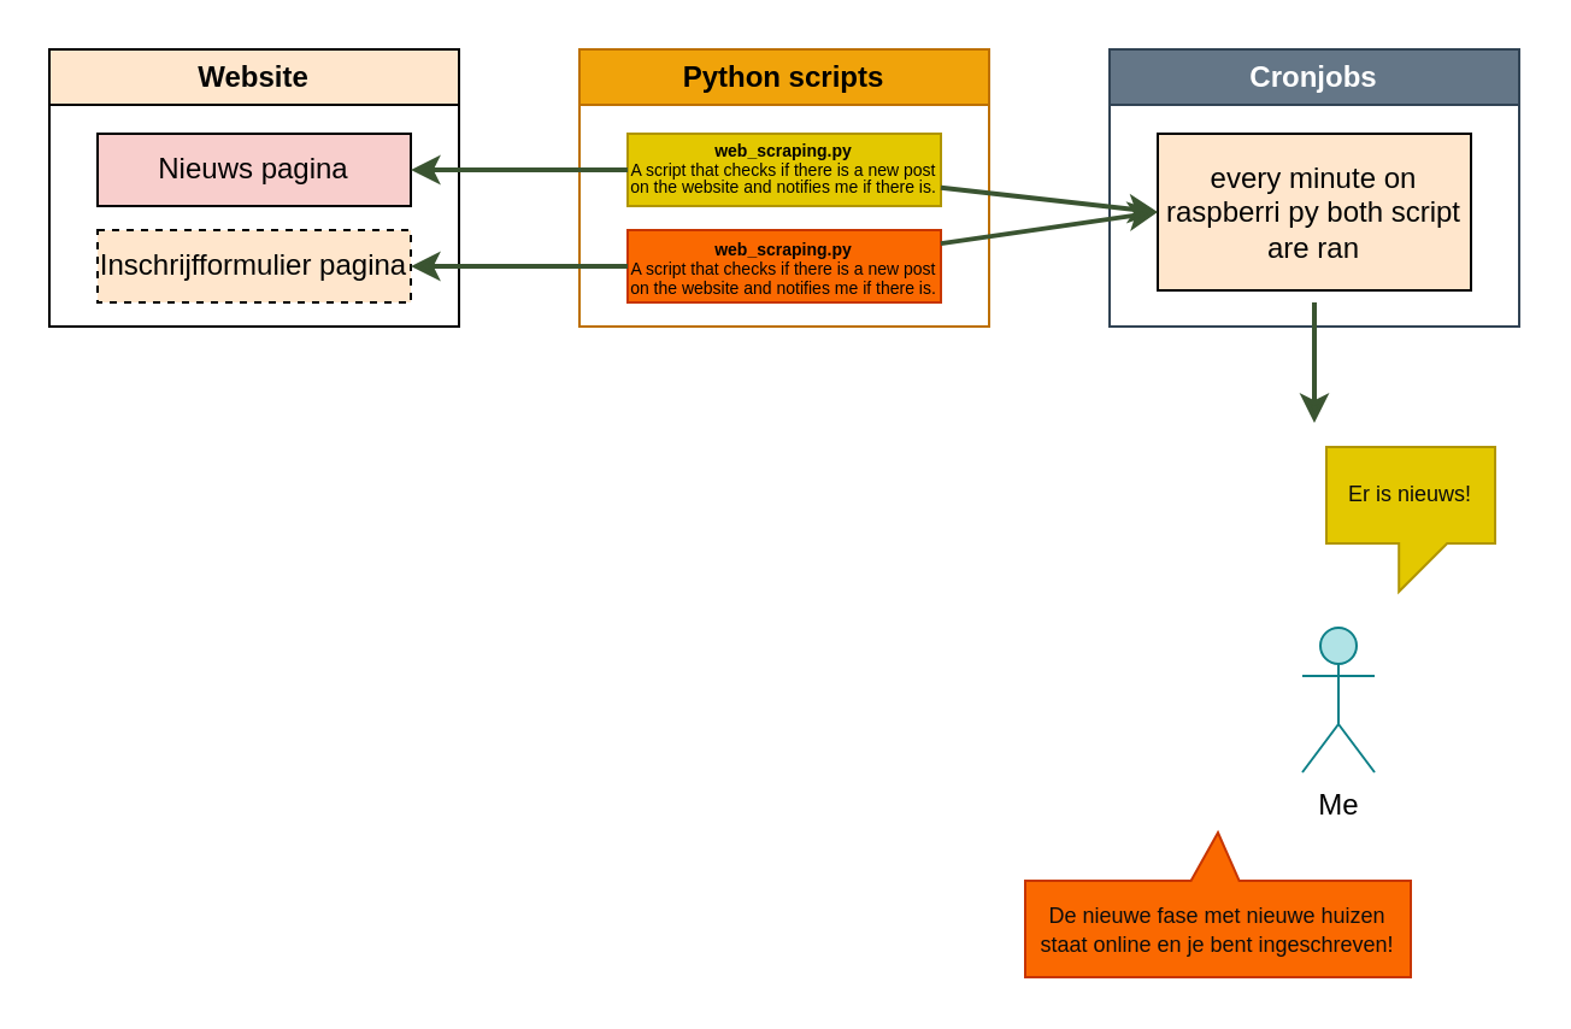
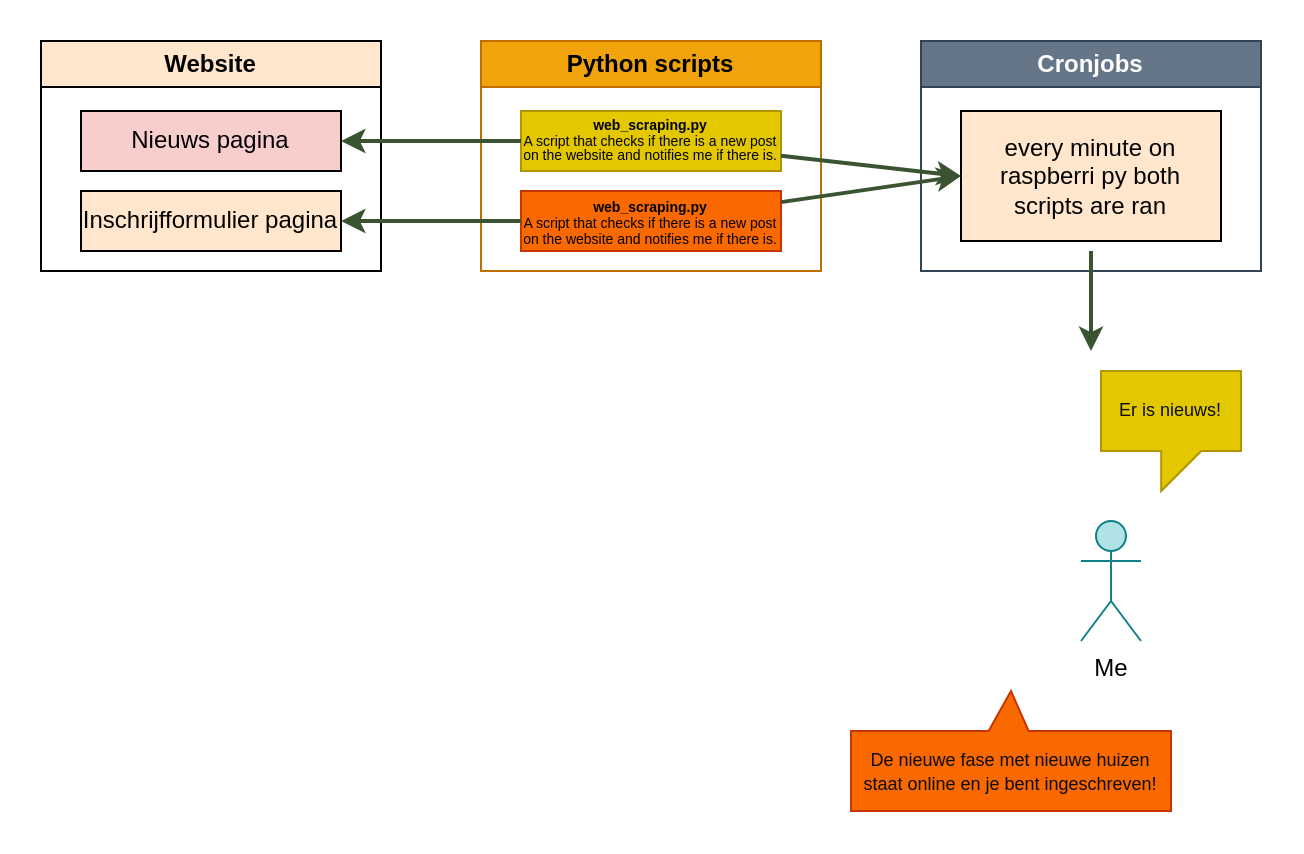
- <mxCell id="10" value="&lt;font color=&quot;#030303&quot;&gt;every minute on raspberri py both script are ran&lt;/font&gt;" style="rounded=0;whiteSpace=wrap;html=1;fillColor=#FFE6CC;" vertex="1" parent="9"><mxGeometry x="20" y="35" width="130" height="65" as="geometry" /></mxCell>
+ <mxCell id="10" value="&lt;font color=&quot;#030303&quot;&gt;every minute on raspberri py both scripts are ran&lt;/font&gt;" style="rounded=0;whiteSpace=wrap;html=1;fillColor=#FFE6CC;" vertex="1" parent="9"><mxGeometry x="20" y="35" width="130" height="65" as="geometry" /></mxCell>
- <mxCell id="5" value="&lt;font color=&quot;#030303&quot;&gt;Inschrijfformulier pagina&lt;/font&gt;" style="rounded=0;whiteSpace=wrap;html=1;fillColor=#FFE6CC;dashed=1;" vertex="1" parent="3"><mxGeometry x="20" y="75" width="130" height="30" as="geometry" /></mxCell>
+ <mxCell id="5" value="&lt;font color=&quot;#030303&quot;&gt;Inschrijfformulier pagina&lt;/font&gt;" style="rounded=0;whiteSpace=wrap;html=1;fillColor=#FFE6CC;" vertex="1" parent="3"><mxGeometry x="20" y="75" width="130" height="30" as="geometry" /></mxCell>
